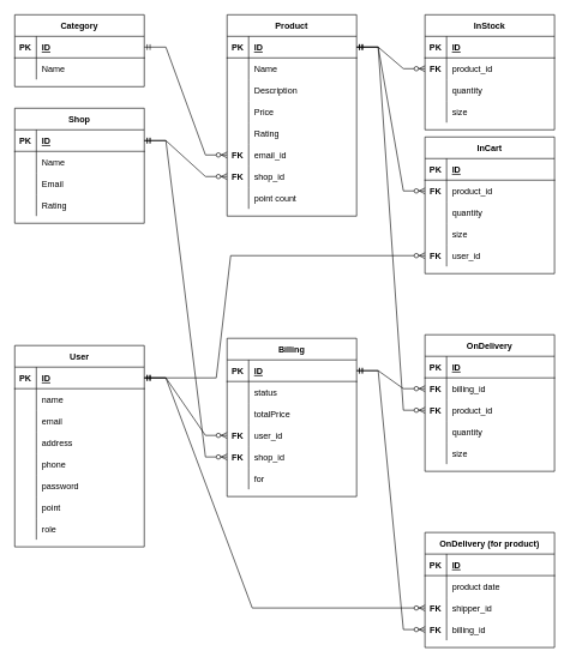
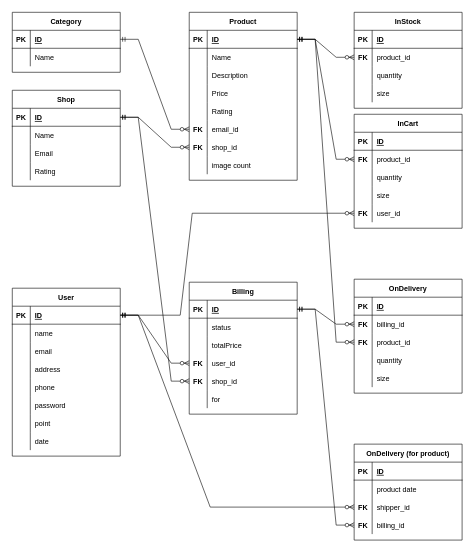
- <mxCell id="71" value="point count" style="shape=partialRectangle;connectable=0;fillColor=none;top=0;left=0;bottom=0;right=0;align=left;spacingLeft=6;overflow=hidden;" vertex="1" parent="69"><mxGeometry x="30" width="150" height="30" as="geometry"><mxRectangle width="150" height="30" as="alternateBounds" /></mxGeometry></mxCell>
+ <mxCell id="71" value="image count" style="shape=partialRectangle;connectable=0;fillColor=none;top=0;left=0;bottom=0;right=0;align=left;spacingLeft=6;overflow=hidden;" vertex="1" parent="69"><mxGeometry x="30" width="150" height="30" as="geometry"><mxRectangle width="150" height="30" as="alternateBounds" /></mxGeometry></mxCell>
- <mxCell id="26" value="role" style="shape=partialRectangle;connectable=0;fillColor=none;top=0;left=0;bottom=0;right=0;align=left;spacingLeft=6;overflow=hidden;" vertex="1" parent="24"><mxGeometry x="30" width="150" height="30" as="geometry"><mxRectangle width="150" height="30" as="alternateBounds" /></mxGeometry></mxCell>
+ <mxCell id="26" value="date" style="shape=partialRectangle;connectable=0;fillColor=none;top=0;left=0;bottom=0;right=0;align=left;spacingLeft=6;overflow=hidden;" vertex="1" parent="24"><mxGeometry x="30" width="150" height="30" as="geometry"><mxRectangle width="150" height="30" as="alternateBounds" /></mxGeometry></mxCell>
